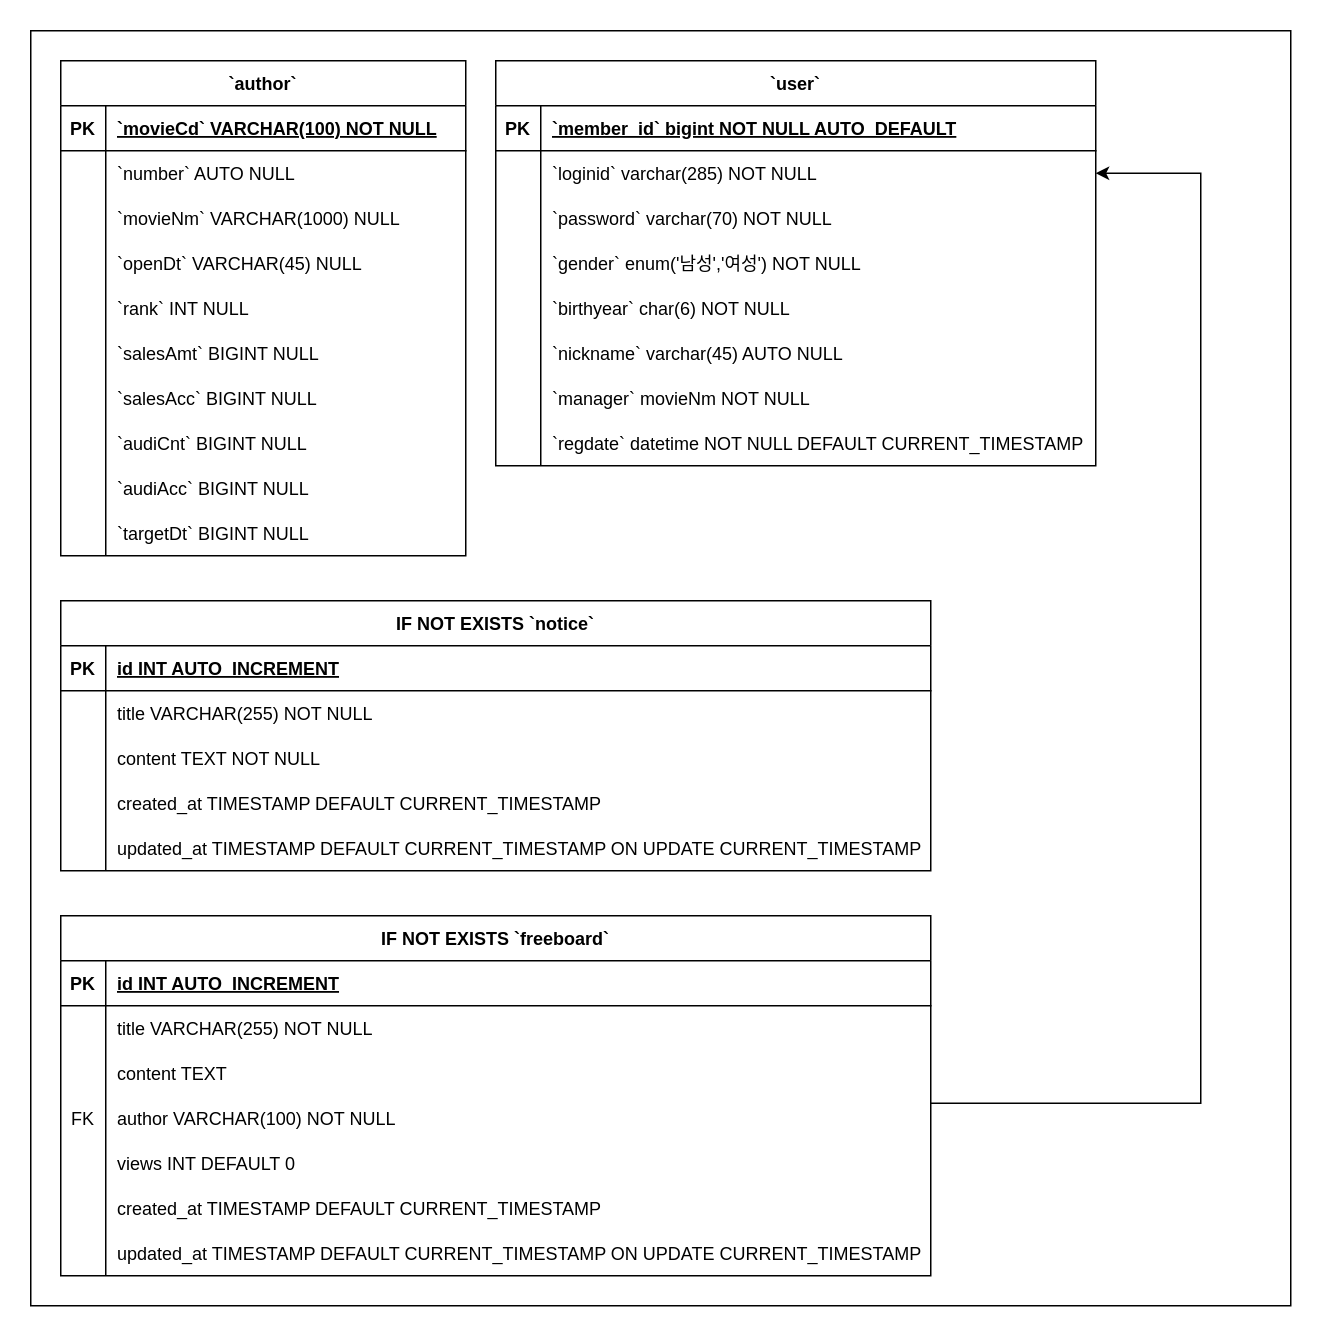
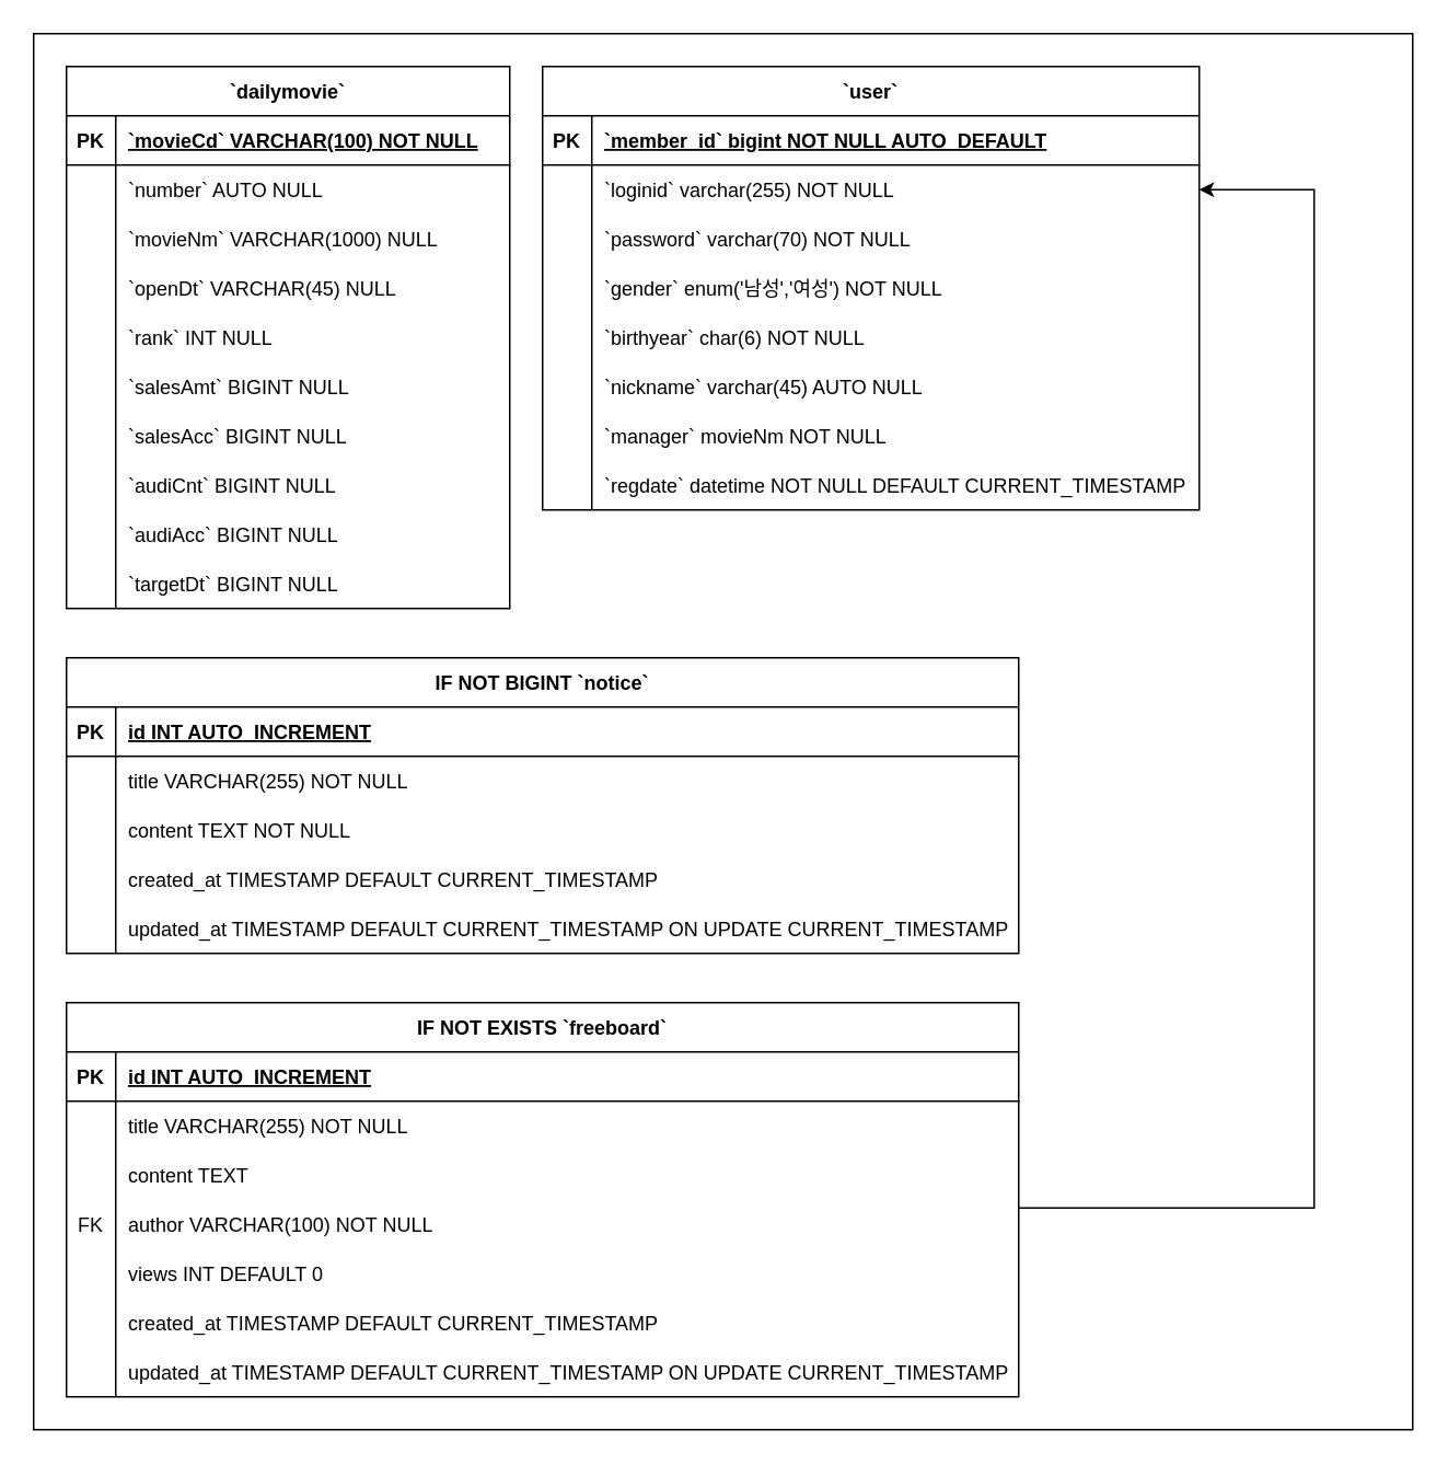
- <mxCell id="28" value="`author`" style="shape=table;startSize=30;container=1;collapsible=1;childLayout=tableLayout;fixedRows=1;rowLines=0;fontStyle=1;align=center;resizeLast=1;" vertex="1" parent="1"><mxGeometry y="40" width="270" height="330" as="geometry" x="40" /></mxCell>
+ <mxCell id="28" value="`dailymovie`" style="shape=table;startSize=30;container=1;collapsible=1;childLayout=tableLayout;fixedRows=1;rowLines=0;fontStyle=1;align=center;resizeLast=1;" vertex="1" parent="1"><mxGeometry y="40" width="270" height="330" as="geometry" x="40" /></mxCell>
- <mxCell id="9" value="`loginid` varchar(285) NOT NULL" style="shape=partialRectangle;overflow=hidden;connectable=0;fillColor=none;align=left;strokeColor=inherit;top=0;left=0;bottom=0;right=0;spacingLeft=6;" vertex="1" parent="7"><mxGeometry x="30" width="370" height="30" as="geometry"><mxRectangle width="370" height="30" as="alternateBounds" /></mxGeometry></mxCell>
+ <mxCell id="9" value="`loginid` varchar(255) NOT NULL" style="shape=partialRectangle;overflow=hidden;connectable=0;fillColor=none;align=left;strokeColor=inherit;top=0;left=0;bottom=0;right=0;spacingLeft=6;" vertex="1" parent="7"><mxGeometry x="30" width="370" height="30" as="geometry"><mxRectangle width="370" height="30" as="alternateBounds" /></mxGeometry></mxCell>
- <mxCell id="59" value="IF NOT EXISTS `notice`" style="shape=table;startSize=30;container=1;collapsible=1;childLayout=tableLayout;fixedRows=1;rowLines=0;fontStyle=1;align=center;resizeLast=1;" vertex="1" parent="1"><mxGeometry y="400" width="580" height="180" as="geometry" x="40" /></mxCell>
+ <mxCell id="59" value="IF NOT BIGINT `notice`" style="shape=table;startSize=30;container=1;collapsible=1;childLayout=tableLayout;fixedRows=1;rowLines=0;fontStyle=1;align=center;resizeLast=1;" vertex="1" parent="1"><mxGeometry y="400" width="580" height="180" as="geometry" x="40" /></mxCell>
